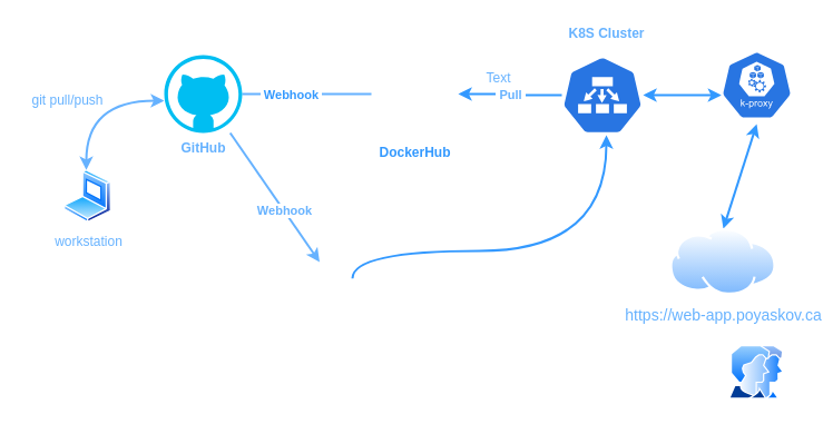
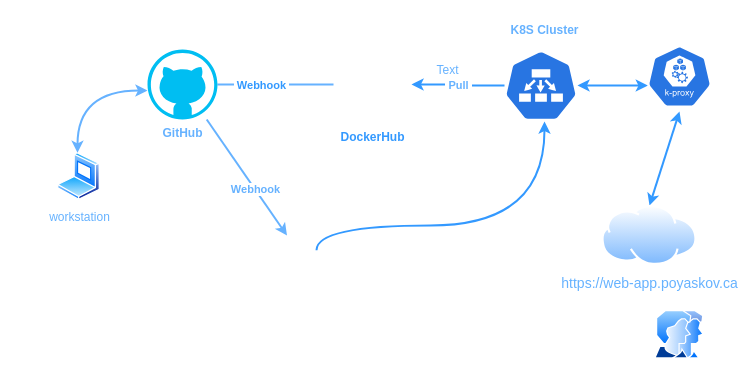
- <mxCell id="19" value="git pull/push" style="text;html=1;resizable=0;autosize=1;align=center;verticalAlign=middle;points=[];fillColor=none;strokeColor=none;rounded=0;fontColor=#66B2FF;" vertex="1" parent="1"><mxGeometry x="20" y="80" width="80" height="20" as="geometry" /></mxCell>
